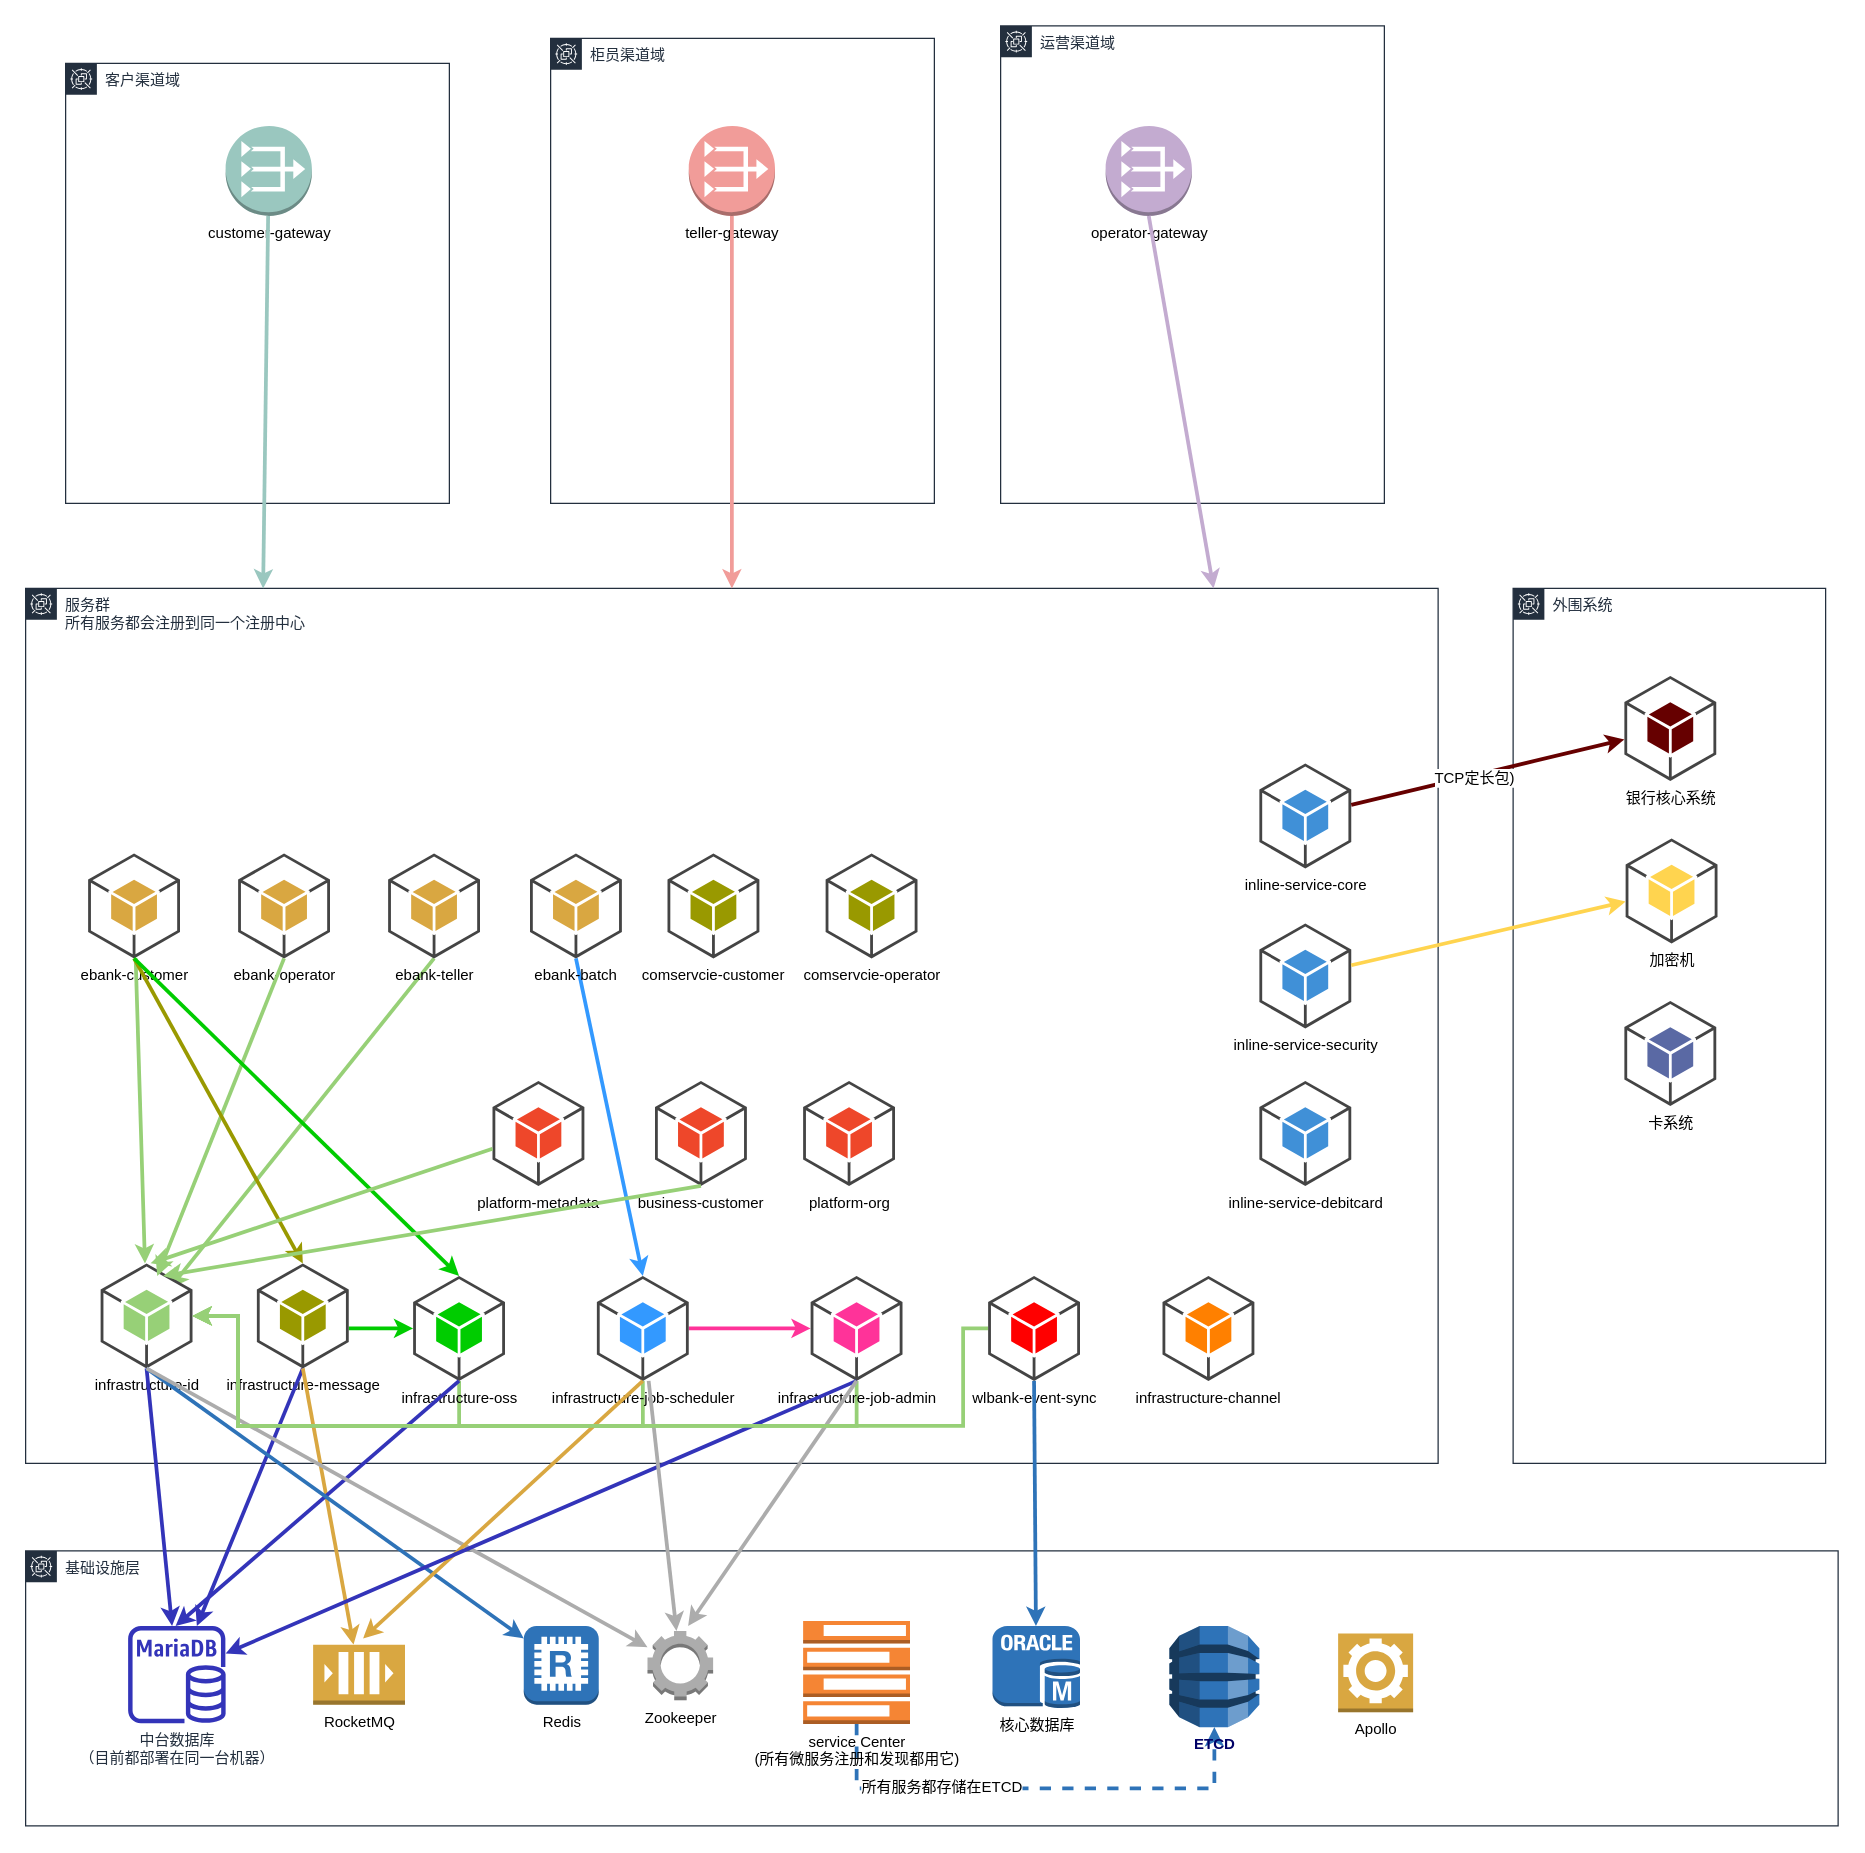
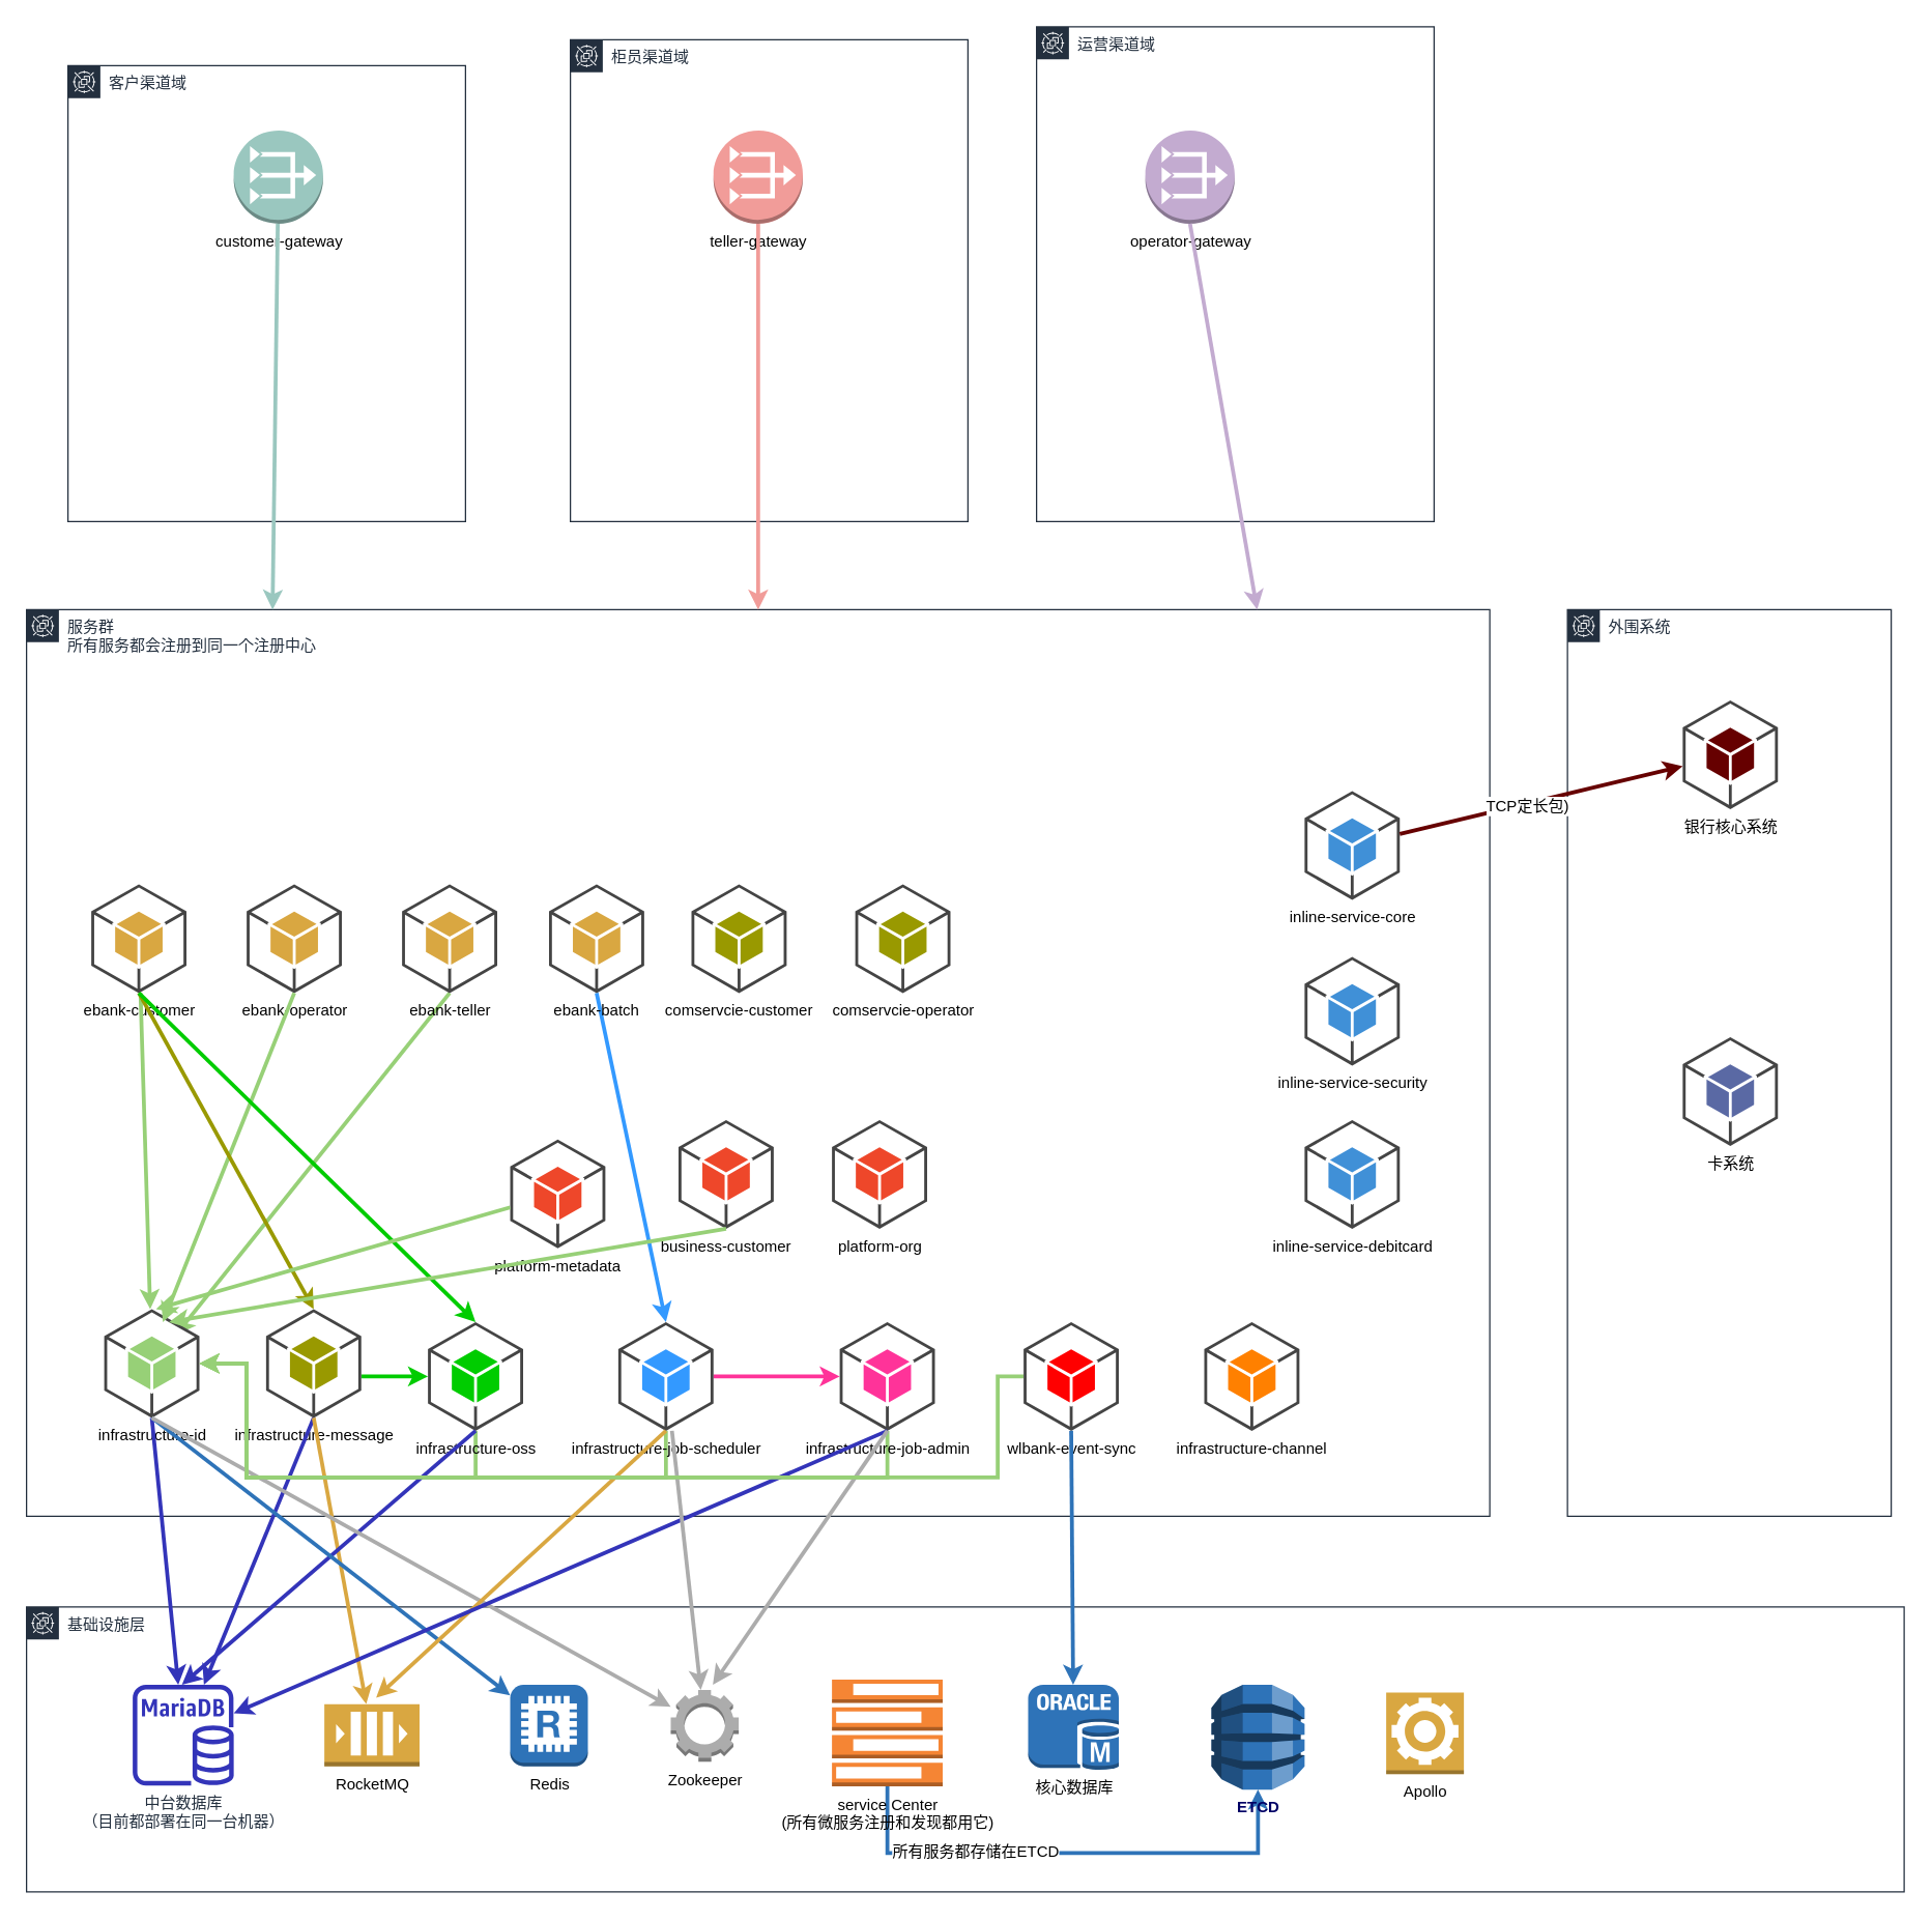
- <mxCell id="27" value="加密机" style="outlineConnect=0;dashed=0;verticalLabelPosition=bottom;verticalAlign=top;align=center;html=1;shape=mxgraph.aws3.android;fillColor=#FFD44F;gradientColor=none;strokeColor=#CCE5FF;" parent="1" vertex="1"><mxGeometry x="1300" y="670" width="73.5" height="84" as="geometry" /></mxCell>
- <mxCell id="70" value="" style="endArrow=classic;html=1;strokeColor=#FFD44F;strokeWidth=3;fillColor=#3333FF;" parent="1" source="24" target="27" edge="1"><mxGeometry width="50" height="50" relative="1" as="geometry"><mxPoint x="1110" y="840" as="sourcePoint" /><mxPoint x="1160" y="790" as="targetPoint" /></mxGeometry></mxCell>
- <mxCell id="56" value="platform-metadata" style="outlineConnect=0;dashed=0;verticalLabelPosition=bottom;verticalAlign=top;align=center;html=1;shape=mxgraph.aws3.android;fillColor=#EE472A;gradientColor=none;strokeColor=#CCE5FF;" parent="1" vertex="1"><mxGeometry x="393.5" y="864" width="73.5" height="84" as="geometry" /></mxCell>
+ <mxCell id="56" value="platform-metadata" style="outlineConnect=0;dashed=0;verticalLabelPosition=bottom;verticalAlign=top;align=center;html=1;shape=mxgraph.aws3.android;fillColor=#EE472A;gradientColor=none;strokeColor=#CCE5FF;" parent="1" vertex="1"><mxGeometry x="393.5" y="879" width="73.5" height="84" as="geometry" /></mxCell>
- <mxCell id="33" value="Redis" style="outlineConnect=0;dashed=0;verticalLabelPosition=bottom;verticalAlign=top;align=center;html=1;shape=mxgraph.aws3.redis;fillColor=#2E73B8;gradientColor=none;strokeColor=#CCE5FF;" parent="1" vertex="1"><mxGeometry x="418.5" y="1300" width="60" height="63" as="geometry" /></mxCell>
+ <mxCell id="33" value="Redis" style="outlineConnect=0;dashed=0;verticalLabelPosition=bottom;verticalAlign=top;align=center;html=1;shape=mxgraph.aws3.redis;fillColor=#2E73B8;gradientColor=none;strokeColor=#CCE5FF;" parent="1" vertex="1"><mxGeometry x="393.5" y="1300" width="60" height="63" as="geometry" /></mxCell>
- <mxCell id="39" style="edgeStyle=orthogonalEdgeStyle;rounded=0;orthogonalLoop=1;jettySize=auto;html=1;strokeColor=#2E73B8;strokeWidth=3;fillColor=#3333FF;dashed=1;" parent="1" source="41" target="65" edge="1"><mxGeometry relative="1" as="geometry"><Array as="points"><mxPoint x="685" y="1430" /><mxPoint x="971" y="1430" /></Array></mxGeometry></mxCell>
+ <mxCell id="39" style="edgeStyle=orthogonalEdgeStyle;rounded=0;orthogonalLoop=1;jettySize=auto;html=1;strokeColor=#2E73B8;strokeWidth=3;fillColor=#3333FF;" parent="1" source="41" target="65" edge="1"><mxGeometry relative="1" as="geometry"><Array as="points"><mxPoint x="685" y="1430" /><mxPoint x="971" y="1430" /></Array></mxGeometry></mxCell>
